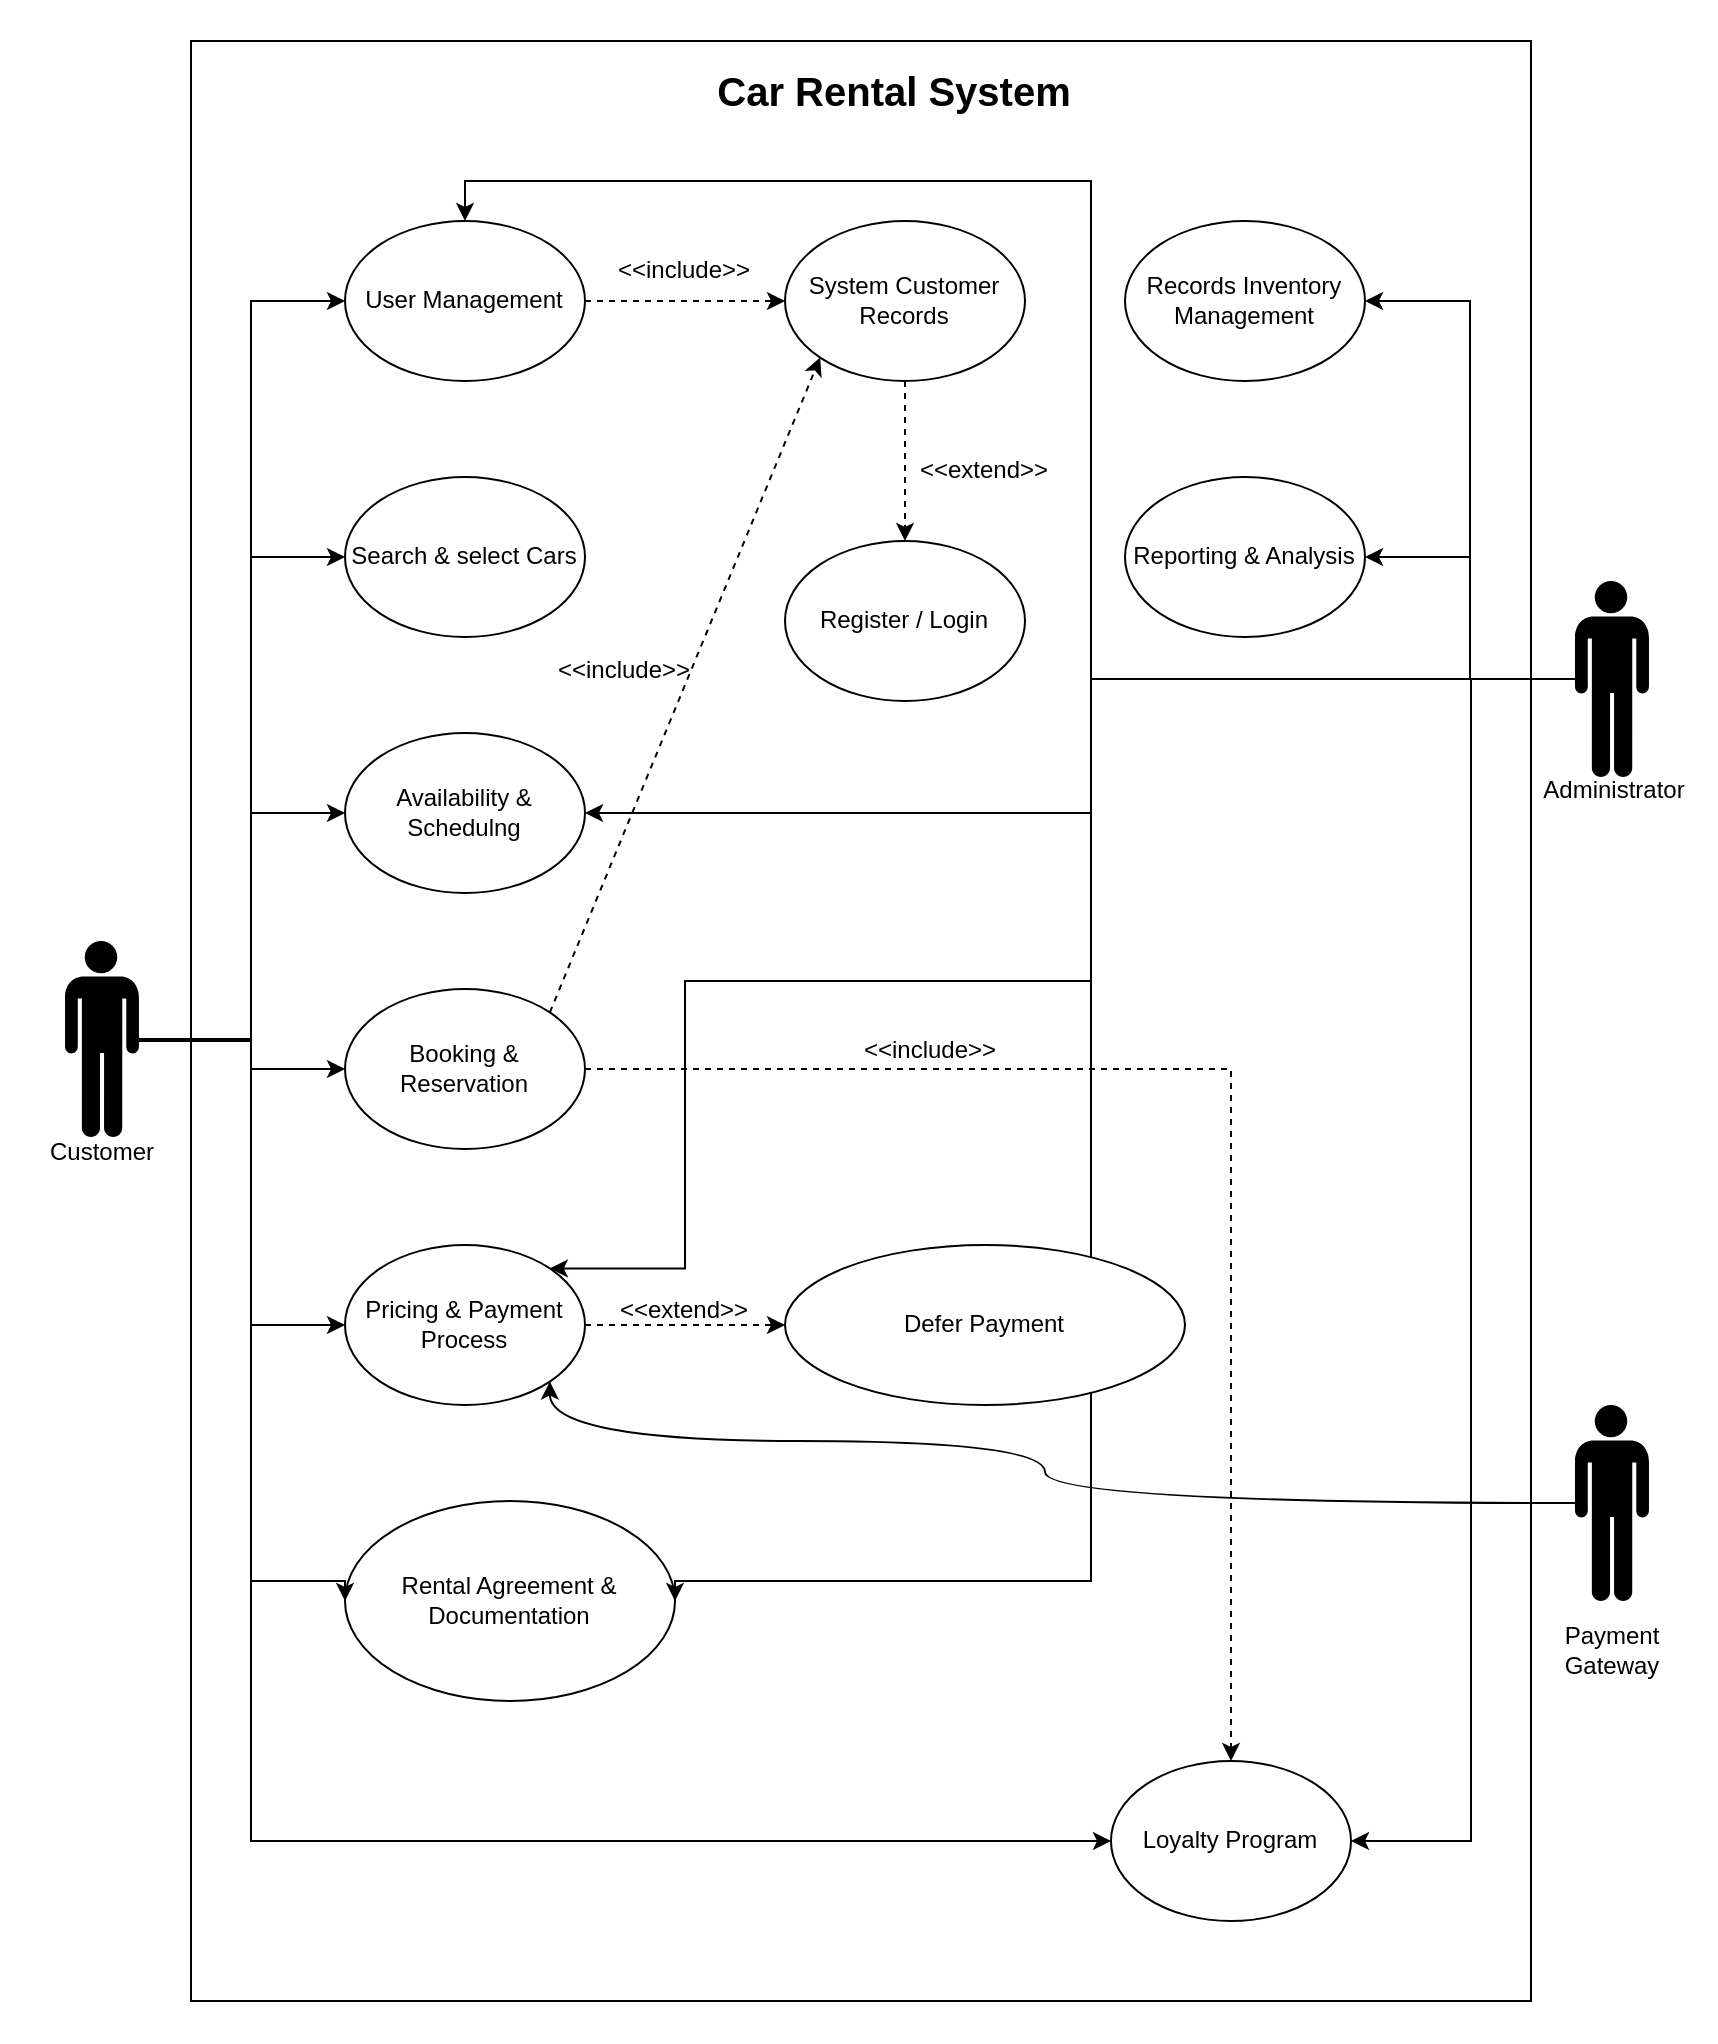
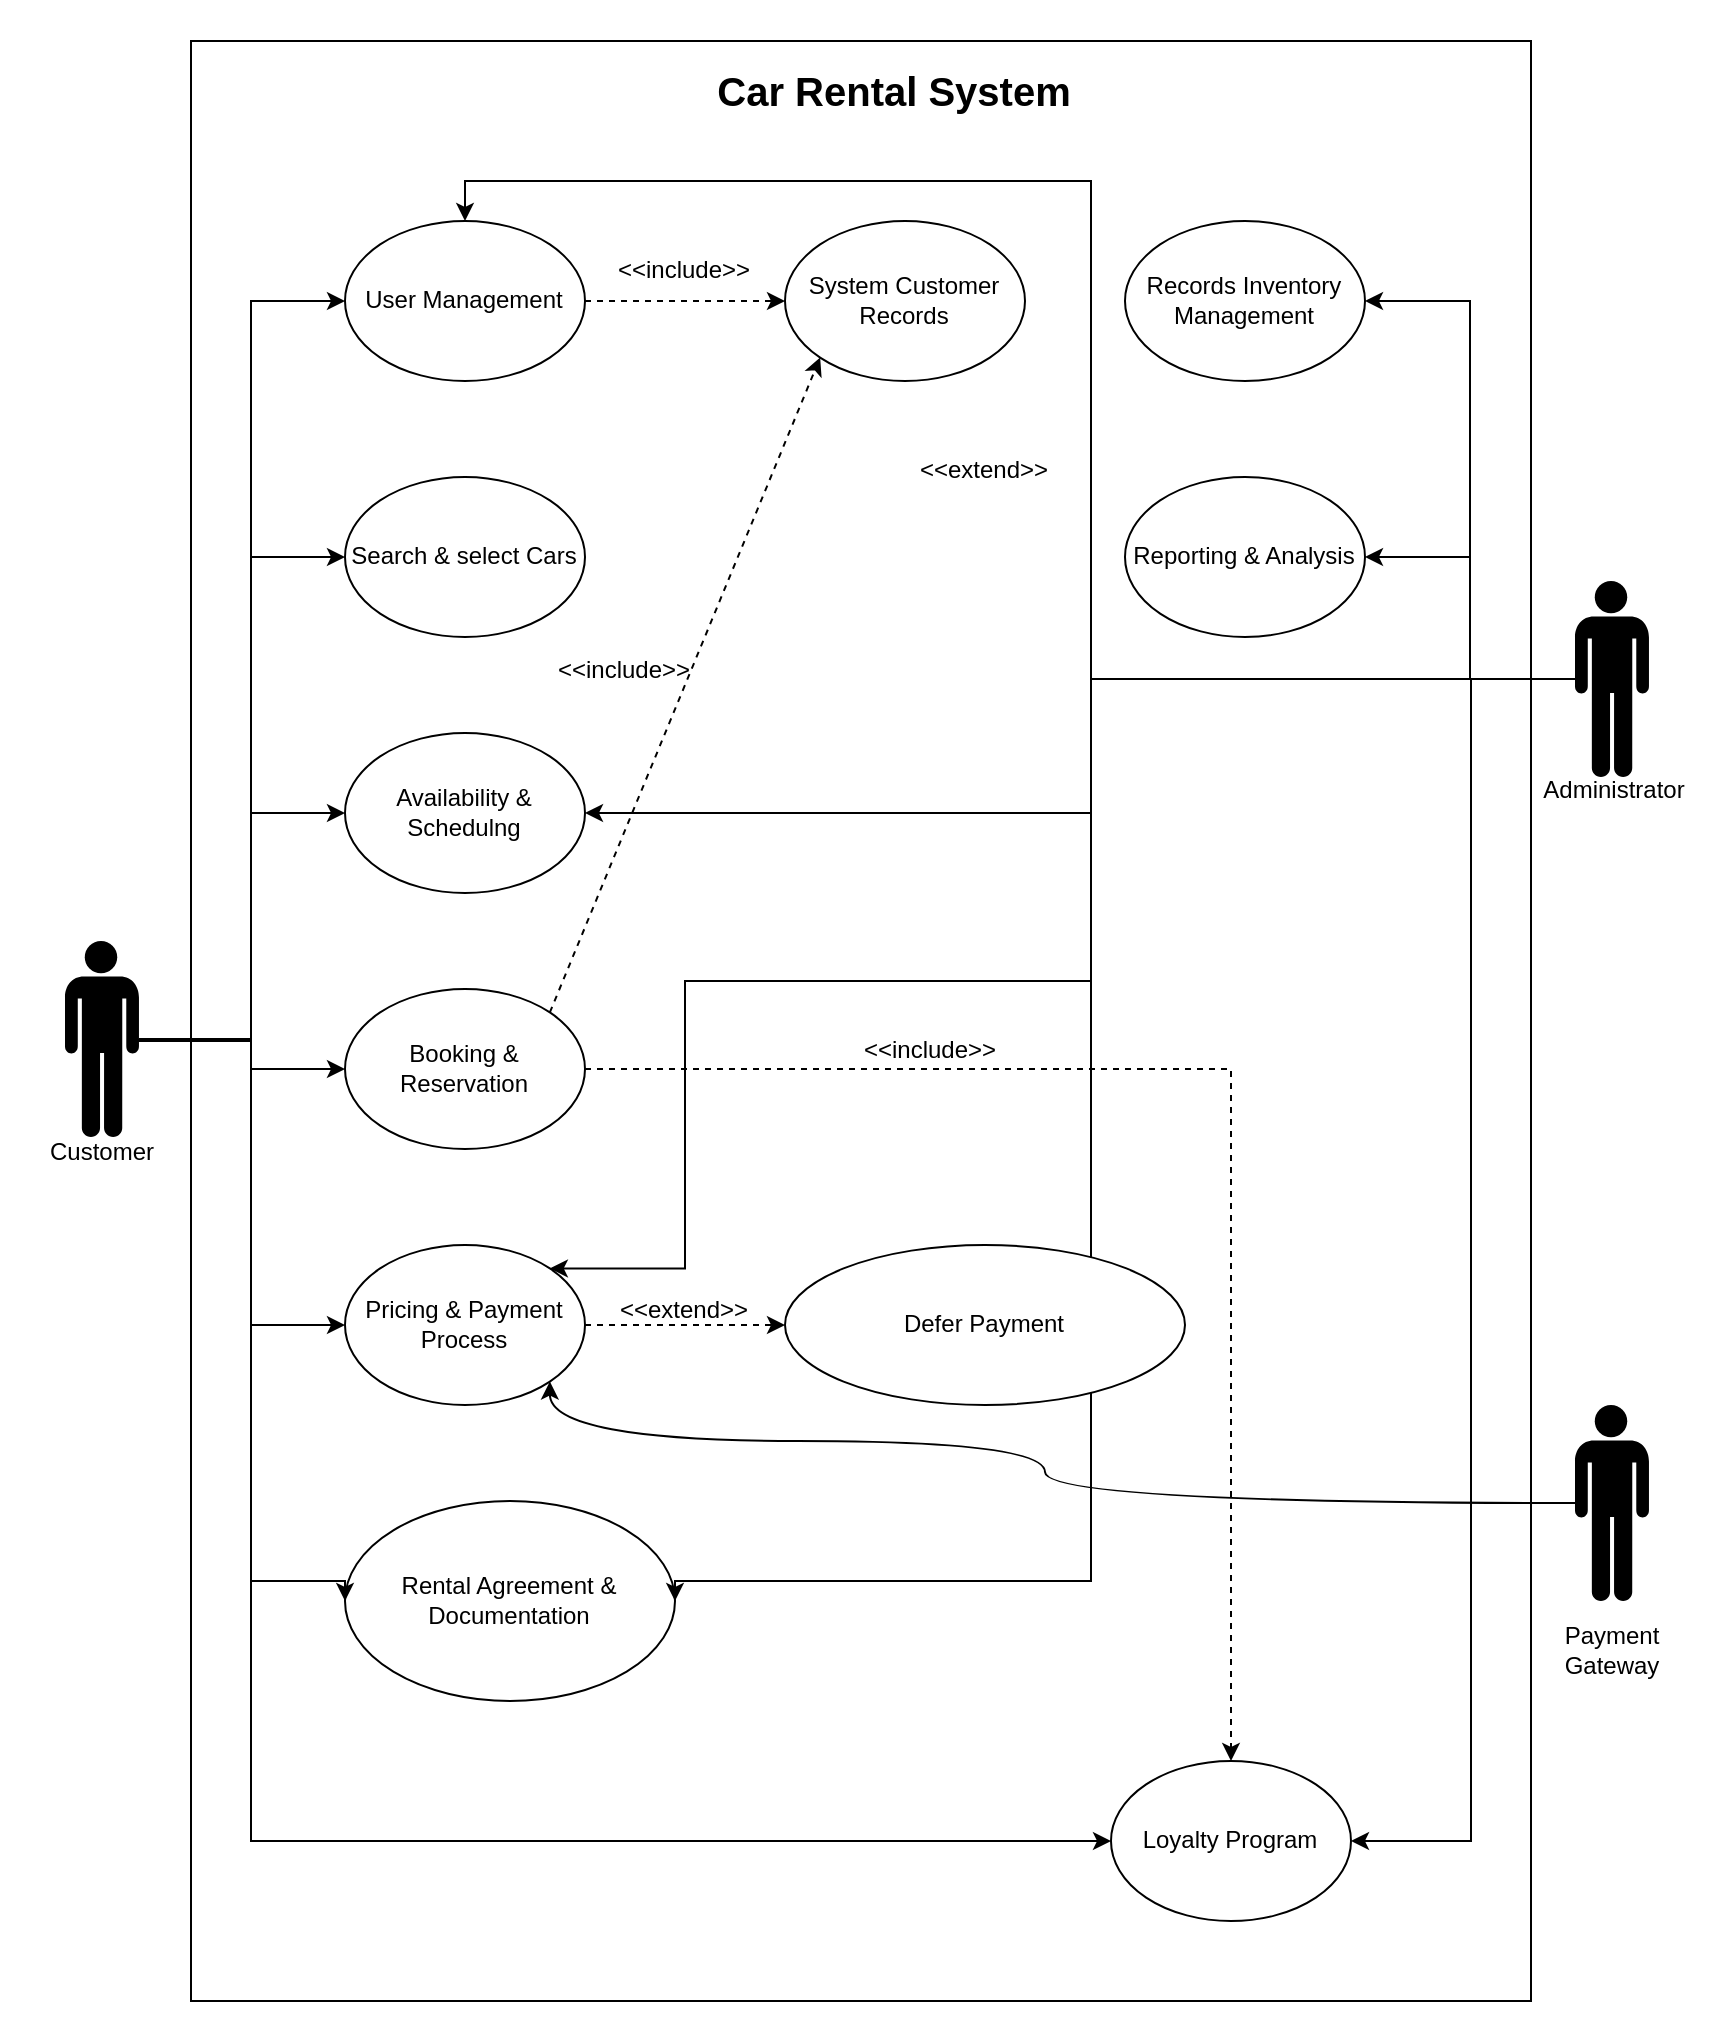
- <mxCell id="24" value="" style="edgeStyle=orthogonalEdgeStyle;rounded=0;orthogonalLoop=1;jettySize=auto;html=1;dashed=1;" edge="1" parent="1" source="25" target="27"><mxGeometry relative="1" as="geometry" /></mxCell>
- <mxCell id="27" value="Register / Login" style="ellipse;whiteSpace=wrap;html=1;" vertex="1" parent="1"><mxGeometry x="392" y="270" width="120" height="80" as="geometry" /></mxCell>
